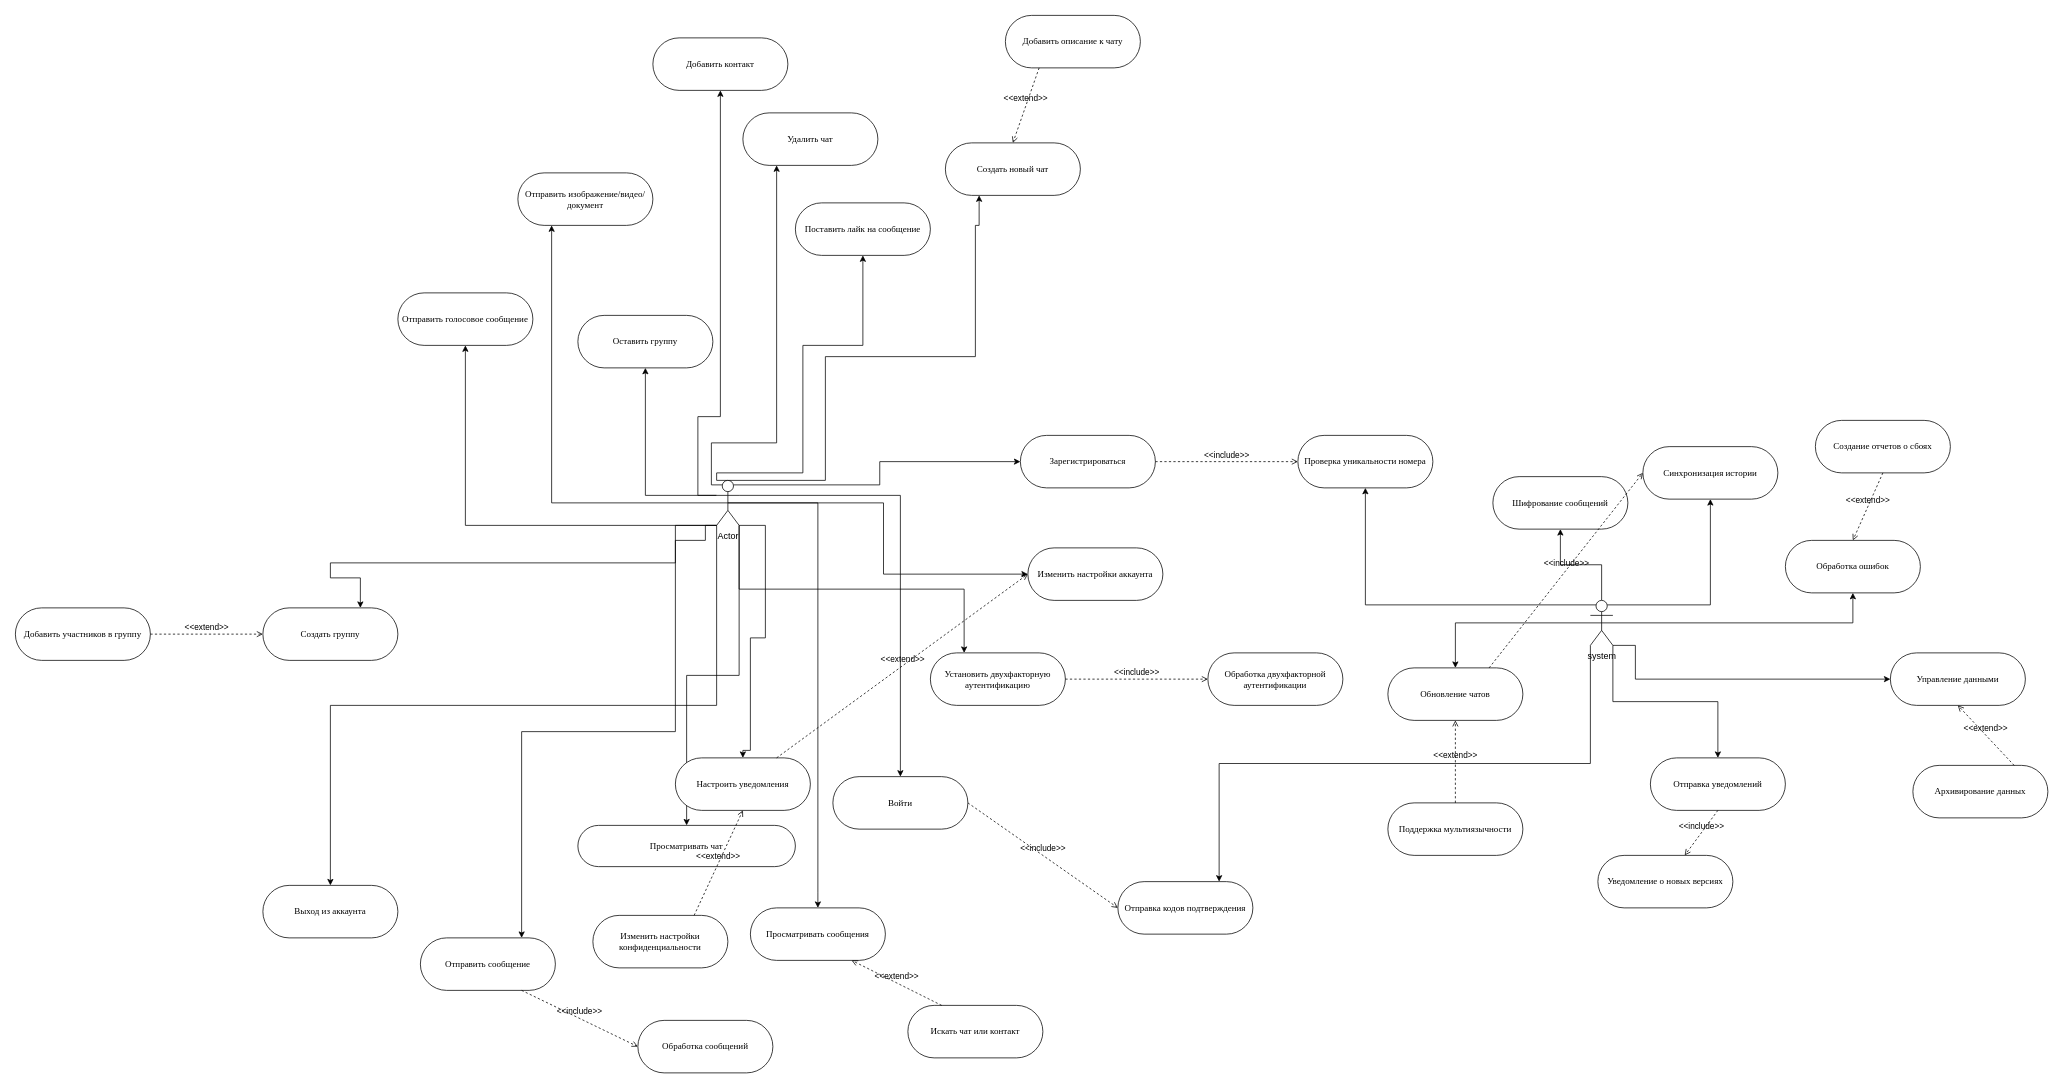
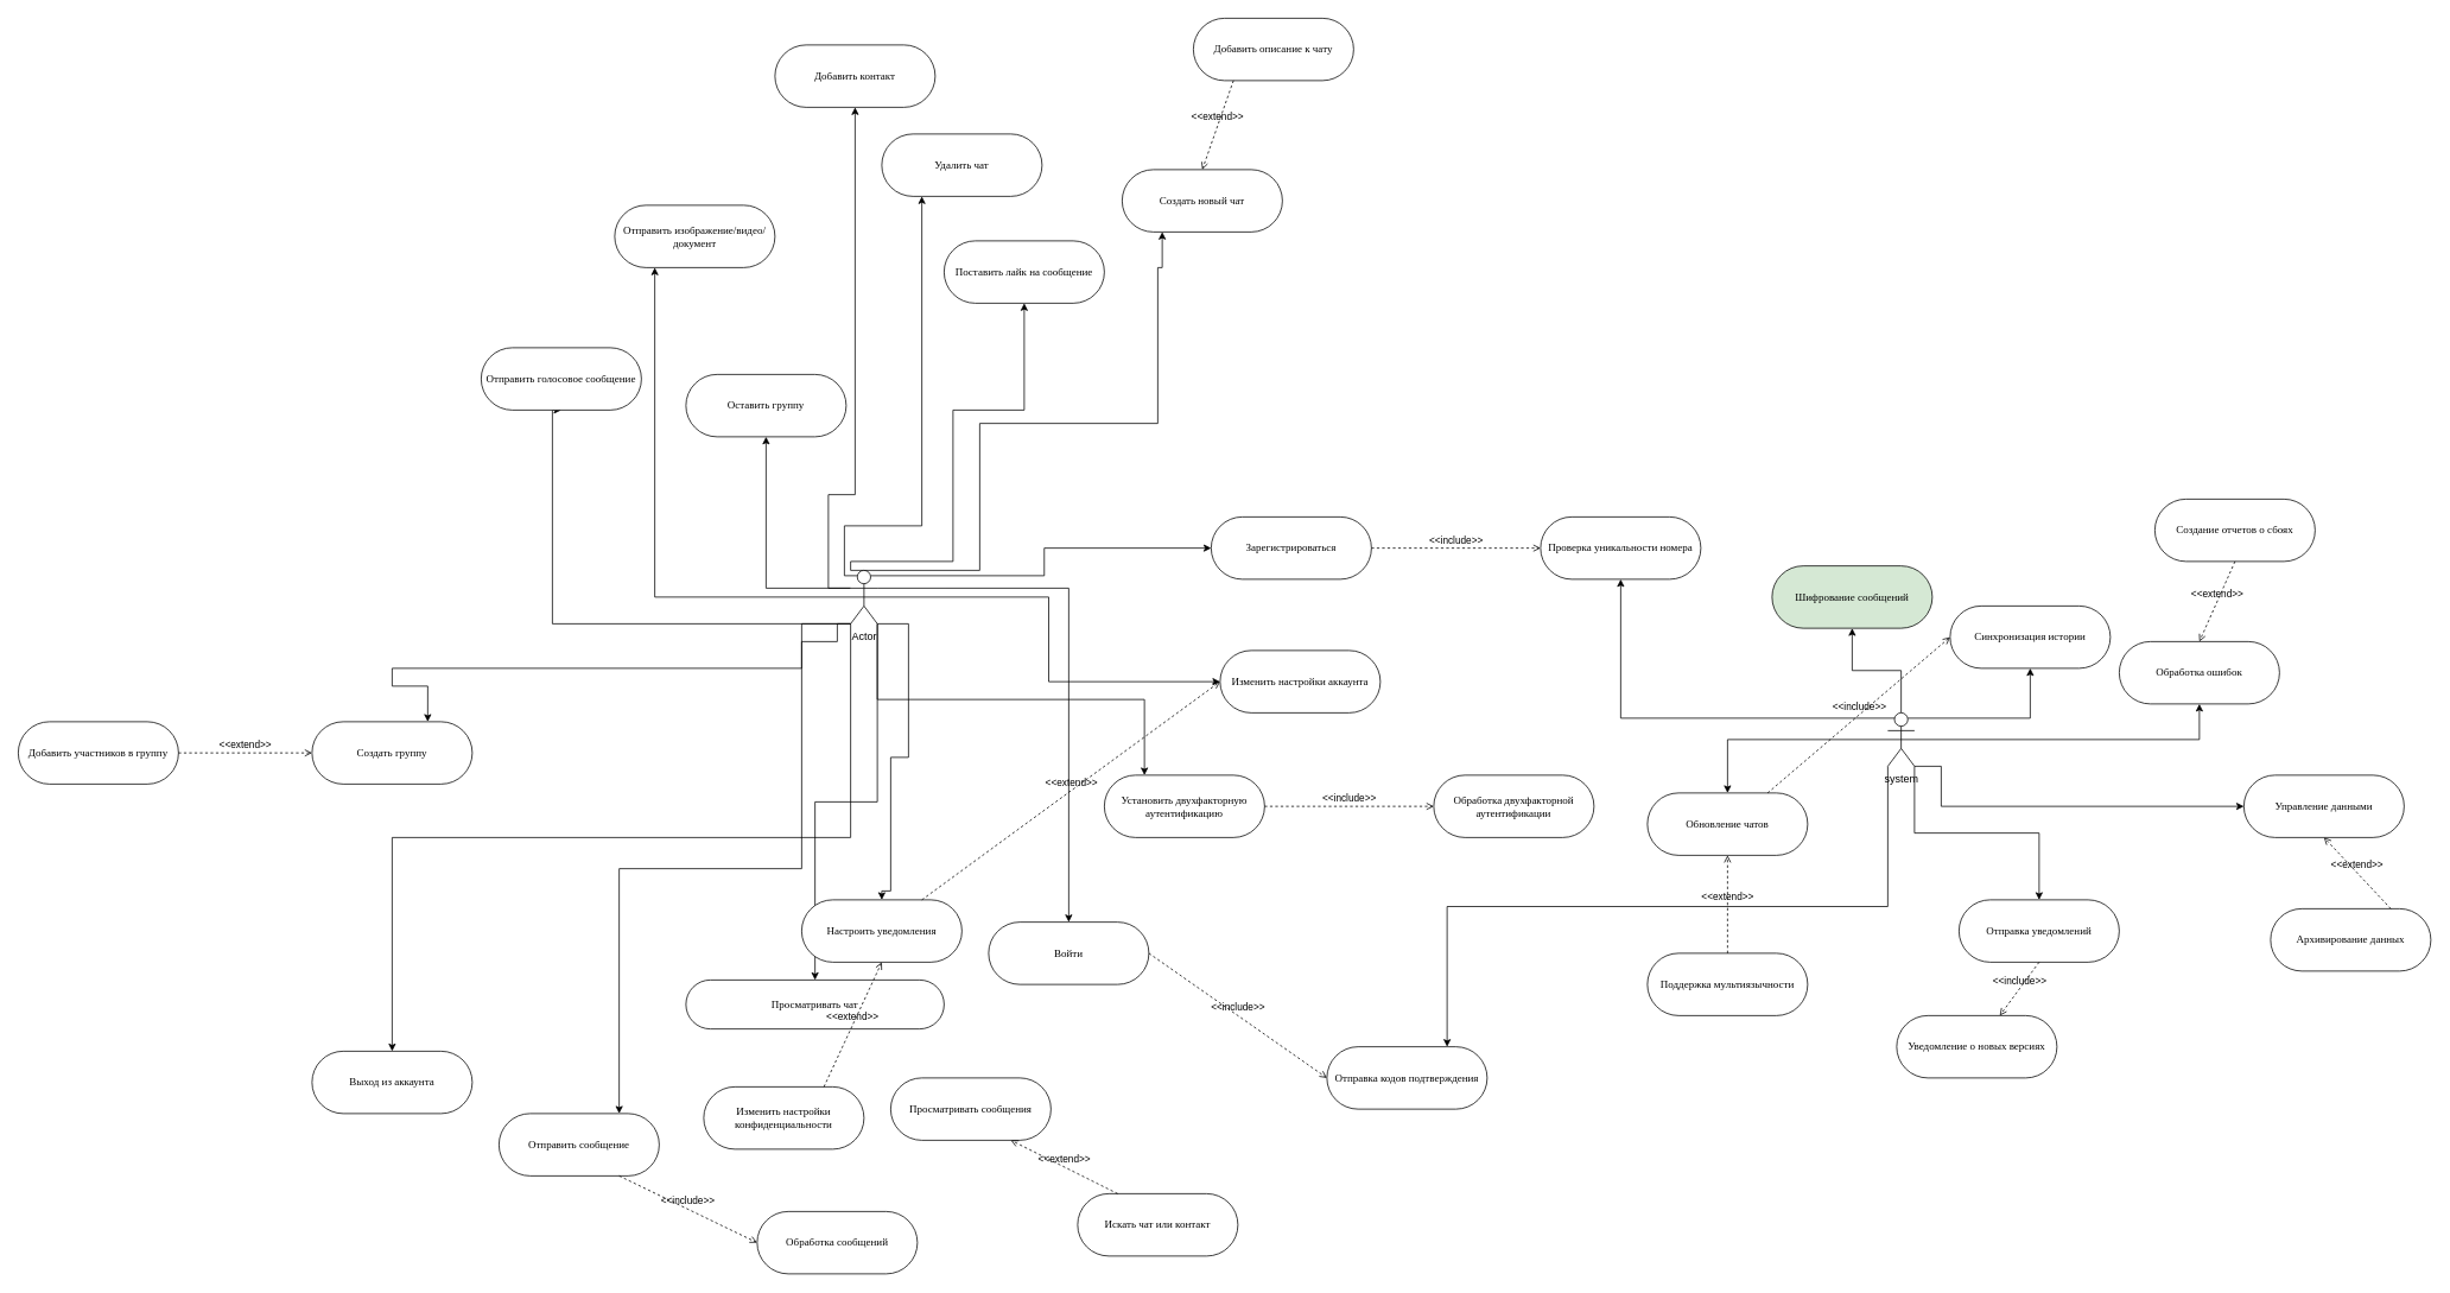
- <mxCell id="24" value="Отправить голосовое сообщение" style="rounded=1;whiteSpace=wrap;html=1;shadow=0;comic=0;labelBackgroundColor=none;strokeWidth=1;fontFamily=Verdana;fontSize=12;align=center;arcSize=50;" vertex="1" parent="1"><mxGeometry x="530" y="390" width="180" height="70" as="geometry" /></mxCell>
+ <mxCell id="24" value="Отправить голосовое сообщение" style="rounded=1;whiteSpace=wrap;html=1;shadow=0;comic=0;labelBackgroundColor=none;strokeWidth=1;fontFamily=Verdana;fontSize=12;align=center;arcSize=50;" vertex="1" parent="1"><mxGeometry x="540" y="390" width="180" height="70" as="geometry" /></mxCell>
- <mxCell id="66" value="Синхронизация истории" style="rounded=1;whiteSpace=wrap;html=1;shadow=0;comic=0;labelBackgroundColor=none;strokeWidth=1;fontFamily=Verdana;fontSize=12;align=center;arcSize=50;" vertex="1" parent="1"><mxGeometry x="2190" y="595" width="180" height="70" as="geometry" /></mxCell>
+ <mxCell id="66" value="Синхронизация истории" style="rounded=1;whiteSpace=wrap;html=1;shadow=0;comic=0;labelBackgroundColor=none;strokeWidth=1;fontFamily=Verdana;fontSize=12;align=center;arcSize=50;" vertex="1" parent="1"><mxGeometry x="2190" y="680" width="180" height="70" as="geometry" /></mxCell>
- <mxCell id="65" value="Шифрование сообщений" style="rounded=1;whiteSpace=wrap;html=1;shadow=0;comic=0;labelBackgroundColor=none;strokeWidth=1;fontFamily=Verdana;fontSize=12;align=center;arcSize=50;" vertex="1" parent="1"><mxGeometry x="1990" y="635" width="180" height="70" as="geometry" /></mxCell>
+ <mxCell id="65" value="Шифрование сообщений" style="rounded=1;whiteSpace=wrap;html=1;shadow=0;comic=0;labelBackgroundColor=none;strokeWidth=1;fontFamily=Verdana;fontSize=12;align=center;arcSize=50;fillColor=#d5e8d4;" vertex="1" parent="1"><mxGeometry x="1990" y="635" width="180" height="70" as="geometry" /></mxCell>
- <mxCell id="12" style="edgeStyle=orthogonalEdgeStyle;rounded=0;orthogonalLoop=1;jettySize=auto;html=1;exitX=0.5;exitY=0.5;exitDx=0;exitDy=0;exitPerimeter=0;entryX=0.5;entryY=0;entryDx=0;entryDy=0;" edge="1" parent="1" source="19" target="30"><mxGeometry relative="1" as="geometry"><mxPoint x="1060" y="800" as="targetPoint" /><Array as="points"><mxPoint x="1090" y="670" /><mxPoint x="1090" y="1190" /></Array></mxGeometry></mxCell>
